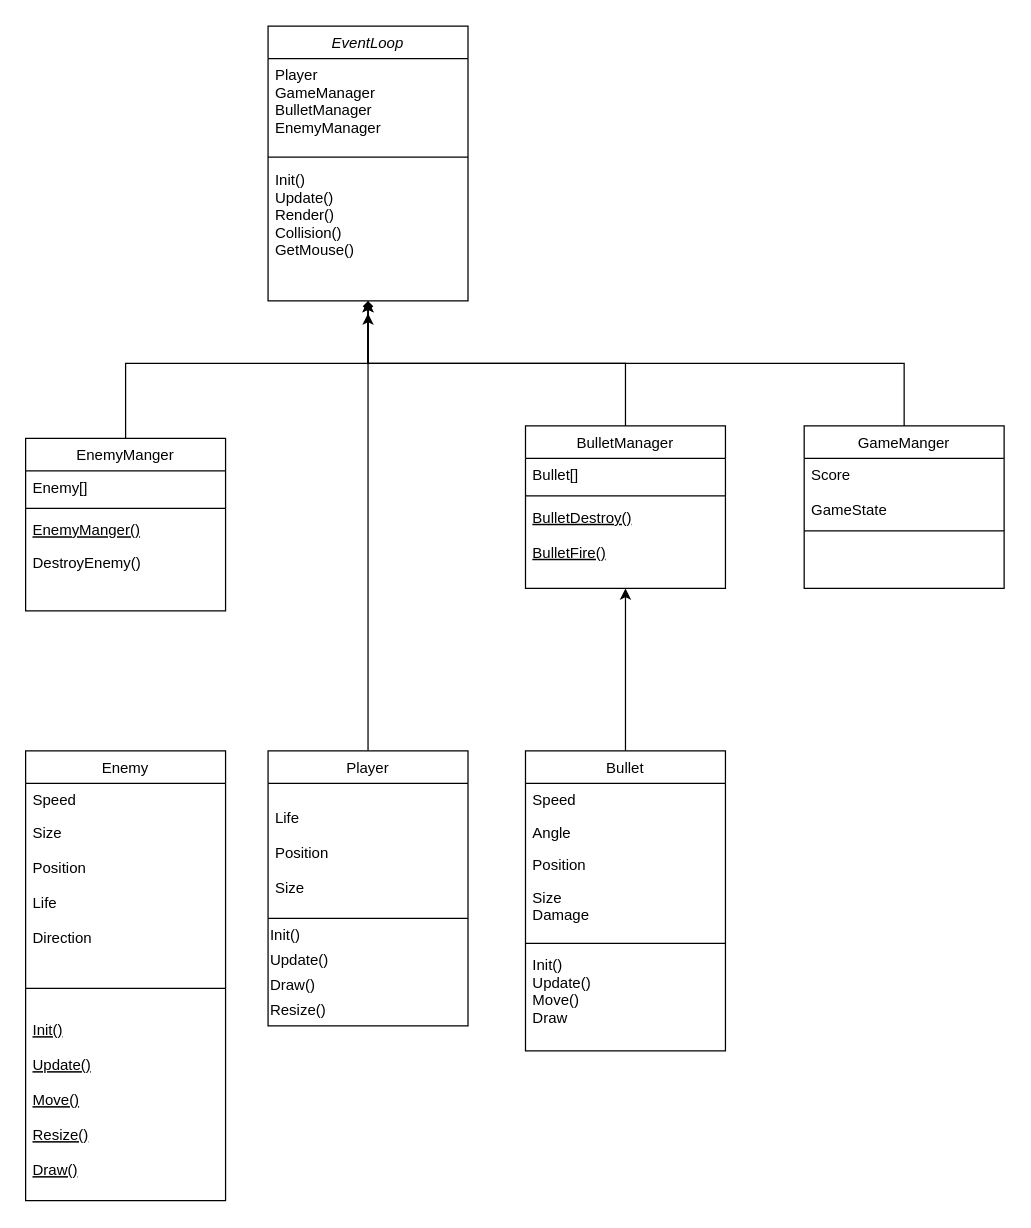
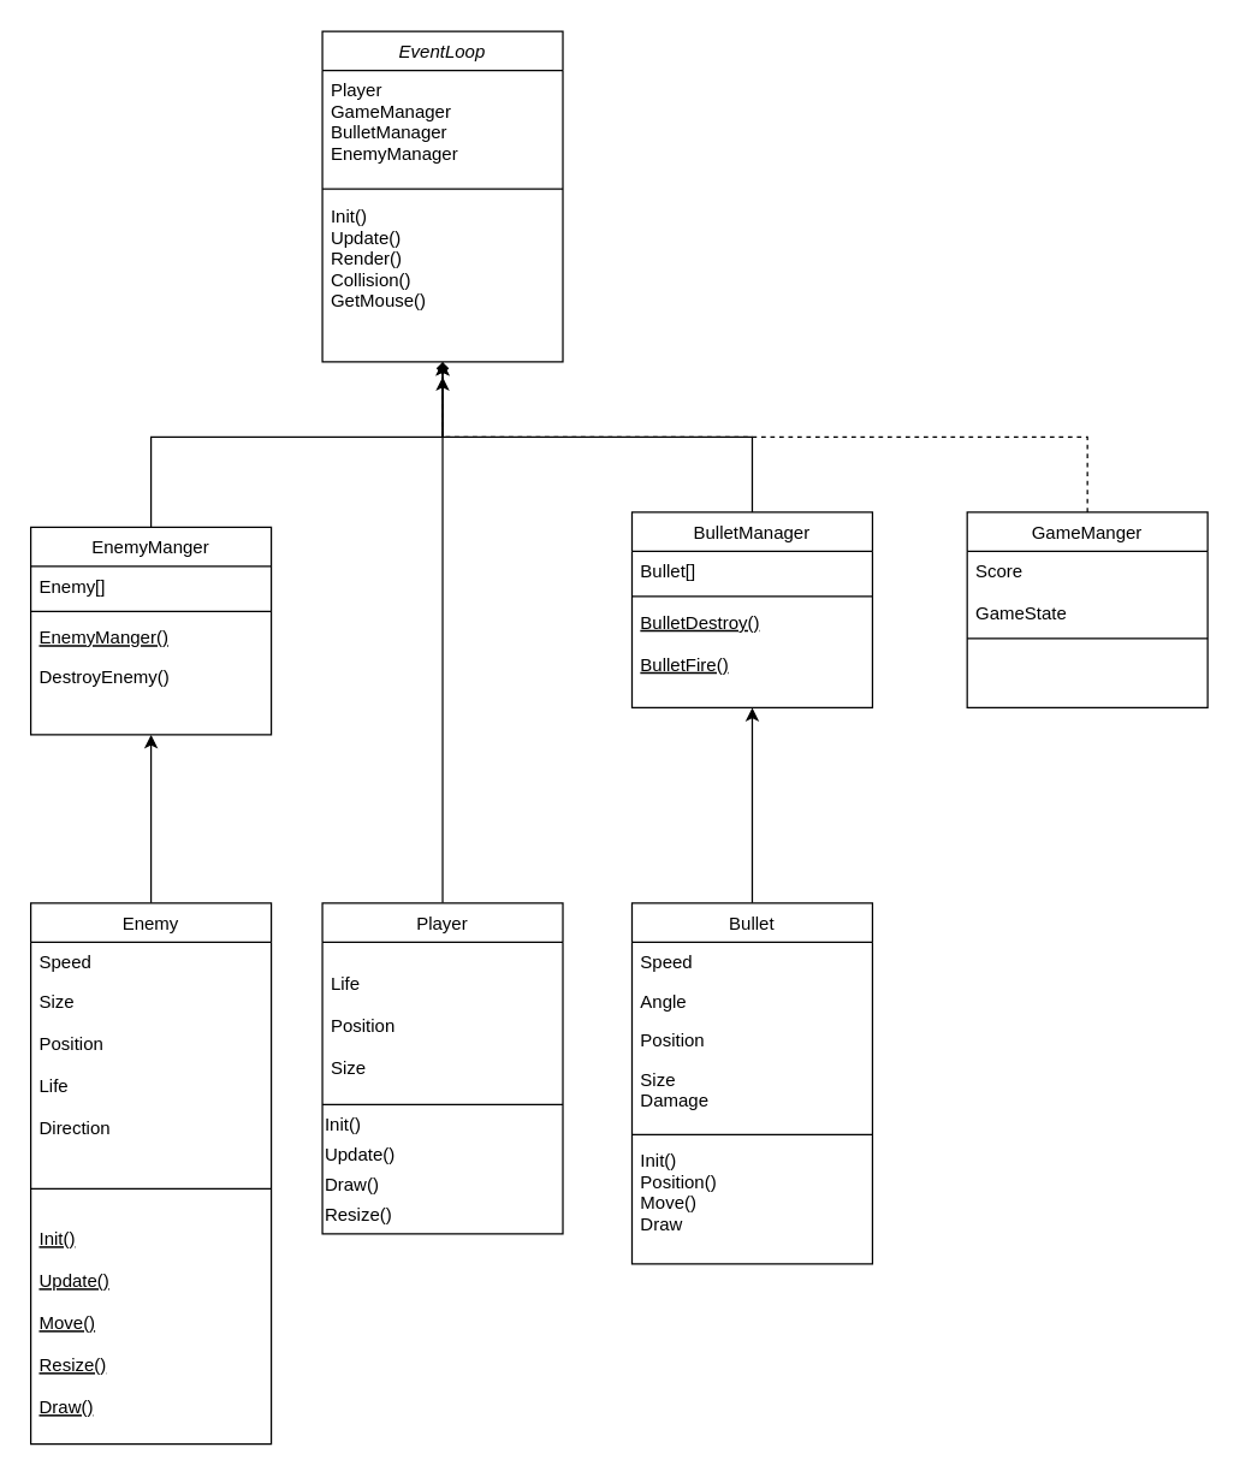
- <mxCell id="39" style="edgeStyle=orthogonalEdgeStyle;rounded=0;orthogonalLoop=1;jettySize=auto;html=1;exitX=0.5;exitY=0;exitDx=0;exitDy=0;" edge="1" parent="1" source="40" target="2"><mxGeometry relative="1" as="geometry"><Array as="points"><mxPoint x="723" y="290" /><mxPoint x="294" y="290" /></Array></mxGeometry></mxCell>
+ <mxCell id="39" style="edgeStyle=orthogonalEdgeStyle;rounded=0;orthogonalLoop=1;jettySize=auto;html=1;exitX=0.5;exitY=0;exitDx=0;exitDy=0;dashed=1;" edge="1" parent="1" source="40" target="2"><mxGeometry relative="1" as="geometry"><Array as="points"><mxPoint x="723" y="290" /><mxPoint x="294" y="290" /></Array></mxGeometry></mxCell>
+ <mxCell id="6" style="edgeStyle=orthogonalEdgeStyle;rounded=0;orthogonalLoop=1;jettySize=auto;html=1;exitX=0.5;exitY=0;exitDx=0;exitDy=0;" edge="1" parent="1" source="7" target="26"><mxGeometry relative="1" as="geometry" /></mxCell>
- <mxCell id="19" value="Init()&#10;Update()&#10;Move()&#10;Draw&#10;" style="text;align=left;verticalAlign=top;spacingLeft=4;spacingRight=4;overflow=hidden;rotatable=0;points=[[0,0.5],[1,0.5]];portConstraint=eastwest;" vertex="1" parent="13"><mxGeometry y="158" width="160" height="82" as="geometry" /></mxCell>
+ <mxCell id="19" value="Init()&#10;Position()&#10;Move()&#10;Draw&#10;" style="text;align=left;verticalAlign=top;spacingLeft=4;spacingRight=4;overflow=hidden;rotatable=0;points=[[0,0.5],[1,0.5]];portConstraint=eastwest;" vertex="1" parent="13"><mxGeometry y="158" width="160" height="82" as="geometry" /></mxCell>
